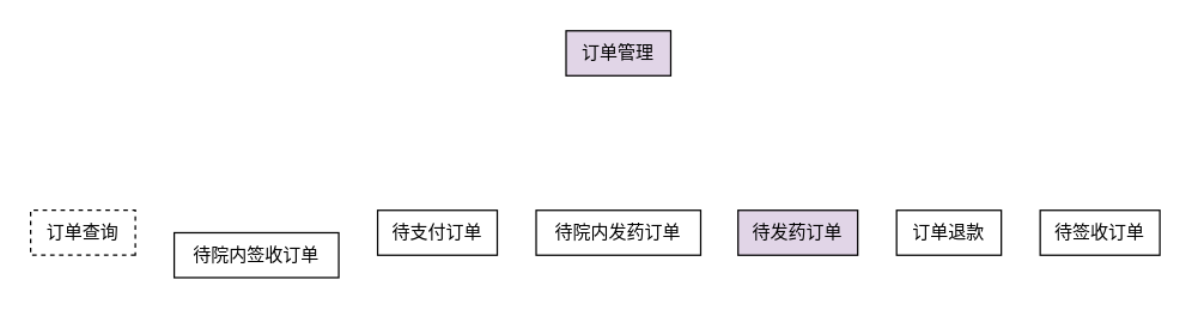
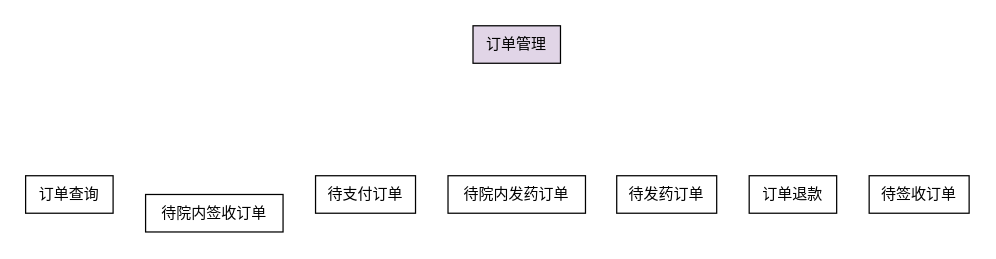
- <mxCell id="3" value="订单查询" style="whiteSpace=wrap;html=1;rounded=0;direction=west;dashed=1;" vertex="1" parent="1"><mxGeometry x="20" y="140" width="70" height="30" as="geometry" /></mxCell>
+ <mxCell id="3" value="订单查询" style="whiteSpace=wrap;html=1;rounded=0;direction=west;" vertex="1" parent="1"><mxGeometry x="20" y="140" width="70" height="30" as="geometry" /></mxCell>
- <mxCell id="5" value="待发药订单" style="whiteSpace=wrap;html=1;fillColor=#e1d5e7;" vertex="1" parent="1"><mxGeometry x="493" y="140" width="80" height="30" as="geometry" /></mxCell>
+ <mxCell id="5" value="待发药订单" style="whiteSpace=wrap;html=1;" vertex="1" parent="1"><mxGeometry x="493" y="140" width="80" height="30" as="geometry" /></mxCell>
